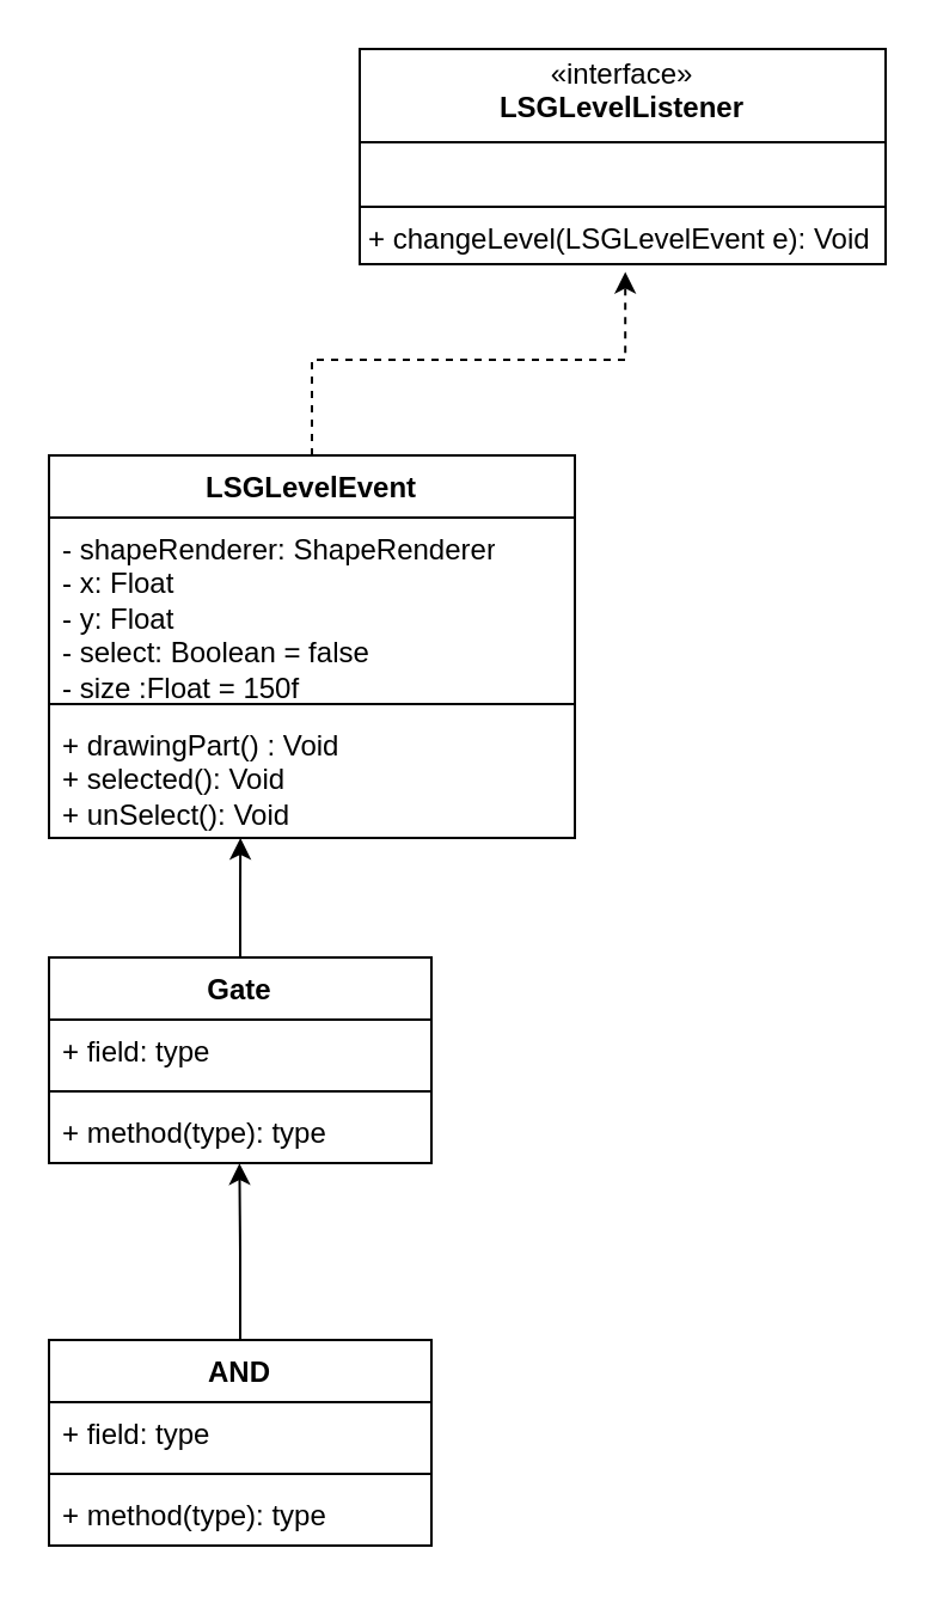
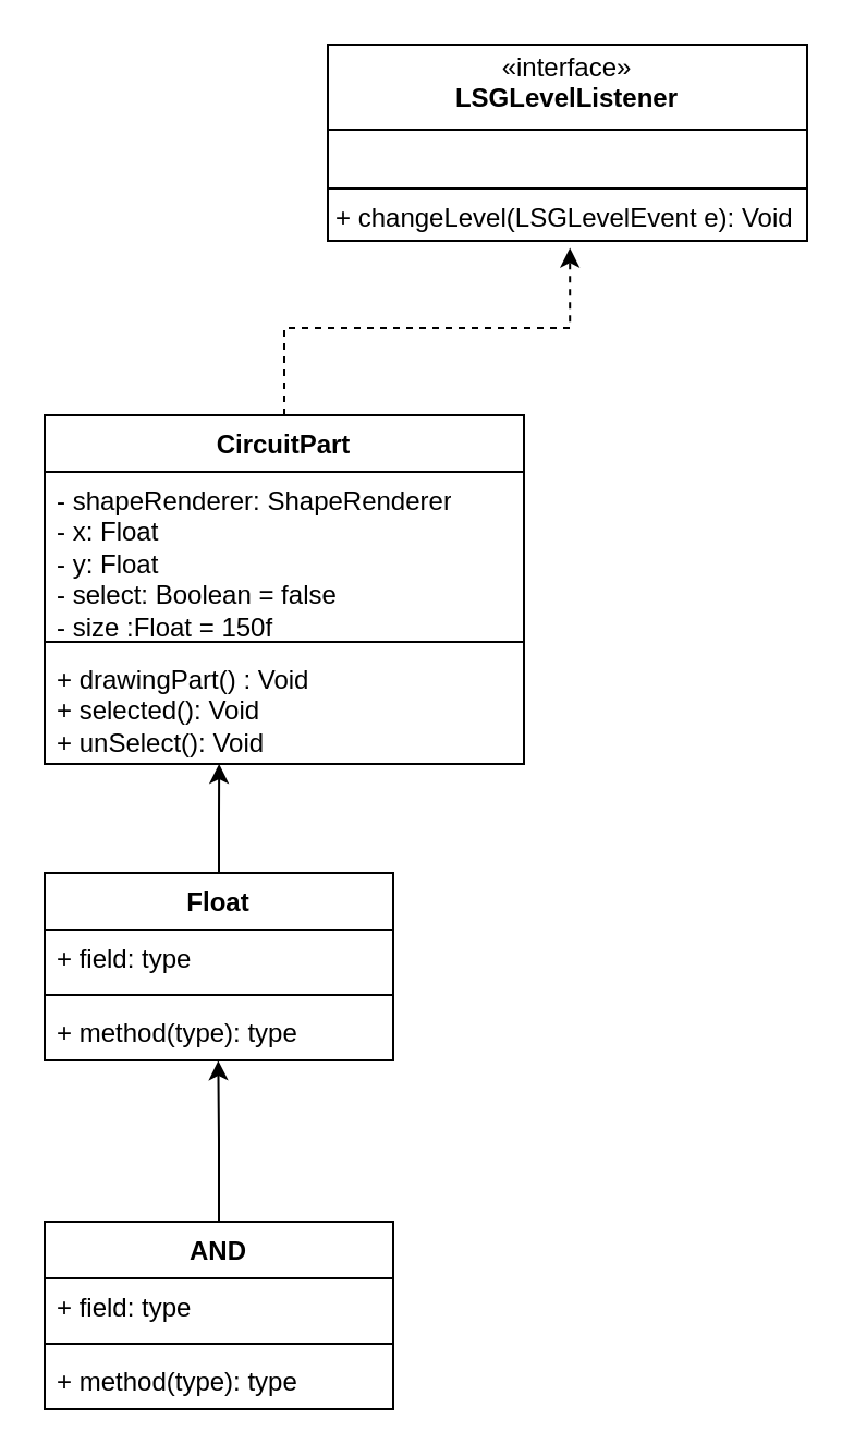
- <mxCell id="2" value="LSGLevelEvent" style="swimlane;fontStyle=1;align=center;verticalAlign=top;childLayout=stackLayout;horizontal=1;startSize=26;horizontalStack=0;resizeParent=1;resizeParentMax=0;resizeLast=0;collapsible=1;marginBottom=0;whiteSpace=wrap;html=1;" vertex="1" parent="1"><mxGeometry x="20" y="190" width="220" height="160" as="geometry" /></mxCell>
+ <mxCell id="2" value="CircuitPart" style="swimlane;fontStyle=1;align=center;verticalAlign=top;childLayout=stackLayout;horizontal=1;startSize=26;horizontalStack=0;resizeParent=1;resizeParentMax=0;resizeLast=0;collapsible=1;marginBottom=0;whiteSpace=wrap;html=1;" vertex="1" parent="1"><mxGeometry x="20" y="190" width="220" height="160" as="geometry" /></mxCell>
- <mxCell id="8" value="Gate" style="swimlane;fontStyle=1;align=center;verticalAlign=top;childLayout=stackLayout;horizontal=1;startSize=26;horizontalStack=0;resizeParent=1;resizeParentMax=0;resizeLast=0;collapsible=1;marginBottom=0;whiteSpace=wrap;html=1;" vertex="1" parent="1"><mxGeometry x="20" y="400" width="160" height="86" as="geometry" /></mxCell>
+ <mxCell id="8" value="Float" style="swimlane;fontStyle=1;align=center;verticalAlign=top;childLayout=stackLayout;horizontal=1;startSize=26;horizontalStack=0;resizeParent=1;resizeParentMax=0;resizeLast=0;collapsible=1;marginBottom=0;whiteSpace=wrap;html=1;" vertex="1" parent="1"><mxGeometry x="20" y="400" width="160" height="86" as="geometry" /></mxCell>
